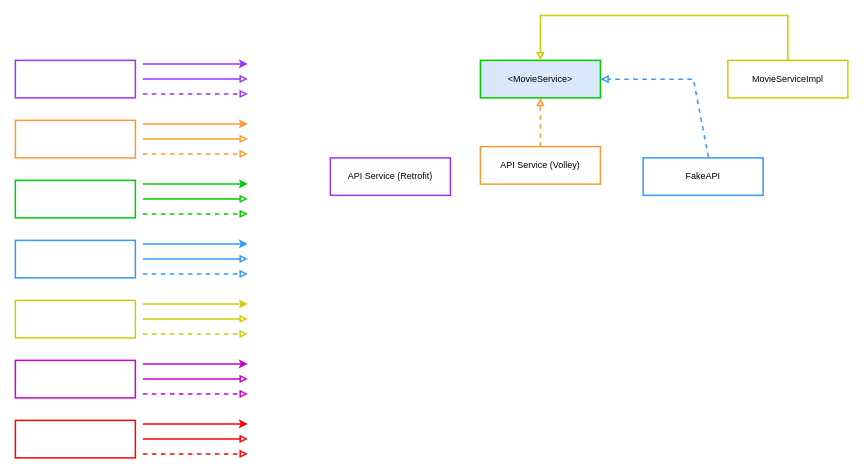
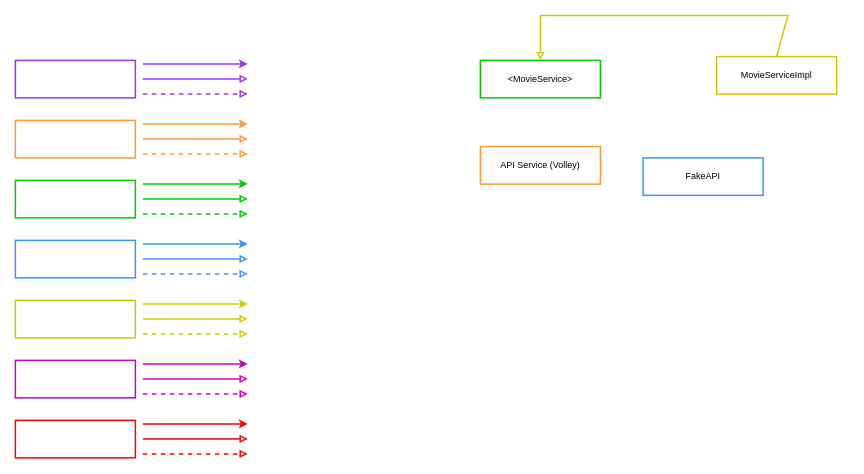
- <mxCell id="32" value="&amp;lt;MovieService&amp;gt;" style="rounded=0;whiteSpace=wrap;html=1;strokeColor=#00CC00;strokeWidth=2;fillColor=#dae8fc;" vertex="1" parent="1"><mxGeometry x="640" y="80" width="160" height="50" as="geometry" /></mxCell>
+ <mxCell id="32" value="&amp;lt;MovieService&amp;gt;" style="rounded=0;whiteSpace=wrap;html=1;strokeColor=#00CC00;strokeWidth=2;" vertex="1" parent="1"><mxGeometry x="640" y="80" width="160" height="50" as="geometry" /></mxCell>
- <mxCell id="35" value="" style="endArrow=block;html=1;rounded=0;strokeColor=#3399FF;strokeWidth=2;endFill=0;dashed=1;exitX=0.544;exitY=-0.02;exitDx=0;exitDy=0;exitPerimeter=0;entryX=1;entryY=0.5;entryDx=0;entryDy=0;" edge="1" parent="1" source="33" target="32"><mxGeometry width="50" height="50" relative="1" as="geometry"><mxPoint x="890" y="160" as="sourcePoint" /><mxPoint x="1030" y="160" as="targetPoint" /><Array as="points"><mxPoint x="924" y="105" /></Array></mxGeometry></mxCell>
- <mxCell id="36" value="MovieServiceImpl" style="rounded=0;whiteSpace=wrap;html=1;strokeColor=#CCCC00;strokeWidth=2;" vertex="1" parent="1"><mxGeometry x="970" y="80" width="160" height="50" as="geometry" /></mxCell>
+ <mxCell id="36" value="MovieServiceImpl" style="rounded=0;whiteSpace=wrap;html=1;strokeColor=#CCCC00;strokeWidth=2;" vertex="1" parent="1"><mxGeometry x="955" y="75" width="160" height="50" as="geometry" /></mxCell>
- <mxCell id="34" value="" style="endArrow=block;html=1;rounded=0;strokeColor=#FF9933;strokeWidth=2;endFill=0;dashed=1;exitX=0.5;exitY=0;exitDx=0;exitDy=0;" edge="1" parent="1" source="31" target="32"><mxGeometry width="50" height="50" relative="1" as="geometry"><mxPoint x="697" y="160" as="sourcePoint" /><mxPoint x="837" y="160" as="targetPoint" /></mxGeometry></mxCell>
- <mxCell id="30" value="API Service (Retrofit)" style="rounded=0;whiteSpace=wrap;html=1;strokeColor=#9933FF;strokeWidth=2;" vertex="1" parent="1"><mxGeometry x="440" y="210" width="160" height="50" as="geometry" /></mxCell>
